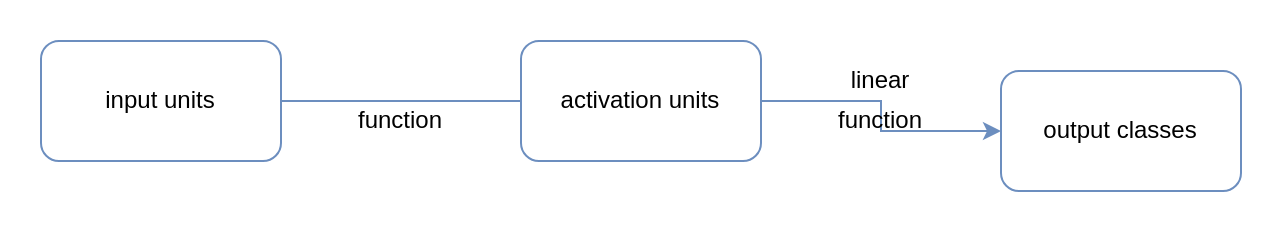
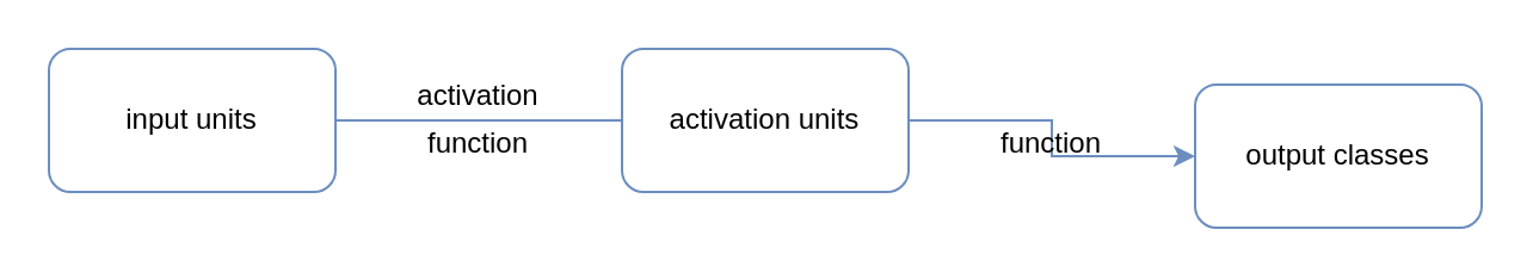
+ <mxCell id="7" value="activation" style="text;html=1;strokeColor=none;fillColor=none;align=center;verticalAlign=middle;whiteSpace=wrap;rounded=0;" vertex="1" parent="1"><mxGeometry x="160" y="30" width="80" height="20" as="geometry" /></mxCell>
- <mxCell id="9" value="linear" style="text;html=1;strokeColor=none;fillColor=none;align=center;verticalAlign=middle;whiteSpace=wrap;rounded=0;" vertex="1" parent="1"><mxGeometry x="400" y="30" width="80" height="20" as="geometry" /></mxCell>
